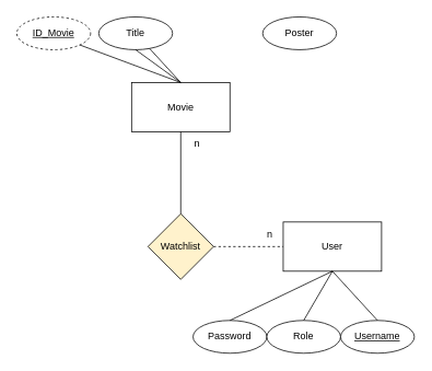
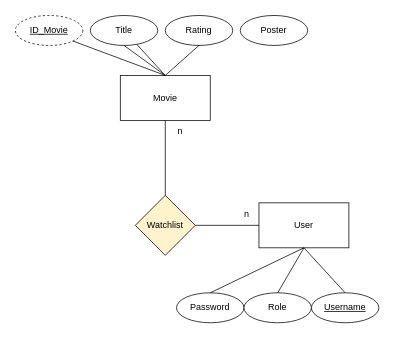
+ <mxCell id="5" value="Rating" style="ellipse;whiteSpace=wrap;html=1;" parent="1" vertex="1"><mxGeometry x="220" y="20" width="90" height="40" as="geometry" /></mxCell>
+ <mxCell id="9" value="" style="endArrow=none;html=1;rounded=0;entryX=0.5;entryY=1;entryDx=0;entryDy=0;exitX=0.5;exitY=0;exitDx=0;exitDy=0;" parent="1" source="2" target="5" edge="1"><mxGeometry width="50" height="50" relative="1" as="geometry"><mxPoint x="300" y="200" as="sourcePoint" /><mxPoint x="350" y="150" as="targetPoint" /></mxGeometry></mxCell>
- <mxCell id="19" value="" style="endArrow=none;html=1;rounded=0;exitX=1;exitY=0.5;exitDx=0;exitDy=0;entryX=0;entryY=0.5;entryDx=0;entryDy=0;dashed=1;" edge="1" parent="1" source="16" target="11"><mxGeometry width="50" height="50" relative="1" as="geometry"><mxPoint x="315" y="370" as="sourcePoint" /><mxPoint x="365" y="320" as="targetPoint" /></mxGeometry></mxCell>
+ <mxCell id="19" value="" style="endArrow=none;html=1;rounded=0;exitX=1;exitY=0.5;exitDx=0;exitDy=0;entryX=0;entryY=0.5;entryDx=0;entryDy=0;" edge="1" parent="1" source="16" target="11"><mxGeometry width="50" height="50" relative="1" as="geometry"><mxPoint x="315" y="370" as="sourcePoint" /><mxPoint x="365" y="320" as="targetPoint" /></mxGeometry></mxCell>
